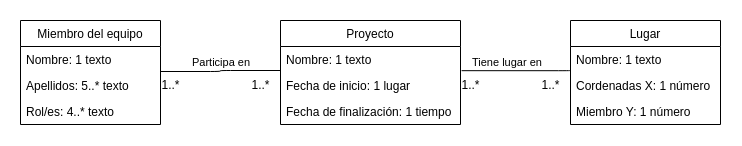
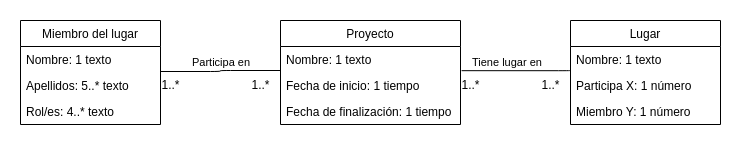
- <mxCell id="2" value="Miembro del equipo" style="swimlane;fontStyle=0;childLayout=stackLayout;horizontal=1;startSize=26;fillColor=none;horizontalStack=0;resizeParent=1;resizeParentMax=0;resizeLast=0;collapsible=1;marginBottom=0;" vertex="1" parent="1"><mxGeometry x="20" y="20" width="140" height="104" as="geometry" /></mxCell>
+ <mxCell id="2" value="Miembro del lugar" style="swimlane;fontStyle=0;childLayout=stackLayout;horizontal=1;startSize=26;fillColor=none;horizontalStack=0;resizeParent=1;resizeParentMax=0;resizeLast=0;collapsible=1;marginBottom=0;" vertex="1" parent="1"><mxGeometry x="20" y="20" width="140" height="104" as="geometry" /></mxCell>
- <mxCell id="12" value="Fecha de inicio: 1 lugar" style="text;strokeColor=none;fillColor=none;align=left;verticalAlign=top;spacingLeft=4;spacingRight=4;overflow=hidden;rotatable=0;points=[[0,0.5],[1,0.5]];portConstraint=eastwest;" vertex="1" parent="10"><mxGeometry y="52" width="180" height="26" as="geometry" /></mxCell>
+ <mxCell id="12" value="Fecha de inicio: 1 tiempo" style="text;strokeColor=none;fillColor=none;align=left;verticalAlign=top;spacingLeft=4;spacingRight=4;overflow=hidden;rotatable=0;points=[[0,0.5],[1,0.5]];portConstraint=eastwest;" vertex="1" parent="10"><mxGeometry y="52" width="180" height="26" as="geometry" /></mxCell>
- <mxCell id="8" value="Cordenadas X: 1 número" style="text;strokeColor=none;fillColor=none;align=left;verticalAlign=top;spacingLeft=4;spacingRight=4;overflow=hidden;rotatable=0;points=[[0,0.5],[1,0.5]];portConstraint=eastwest;" vertex="1" parent="6"><mxGeometry y="52" width="150" height="26" as="geometry" /></mxCell>
+ <mxCell id="8" value="Participa X: 1 número" style="text;strokeColor=none;fillColor=none;align=left;verticalAlign=top;spacingLeft=4;spacingRight=4;overflow=hidden;rotatable=0;points=[[0,0.5],[1,0.5]];portConstraint=eastwest;" vertex="1" parent="6"><mxGeometry y="52" width="150" height="26" as="geometry" /></mxCell>
